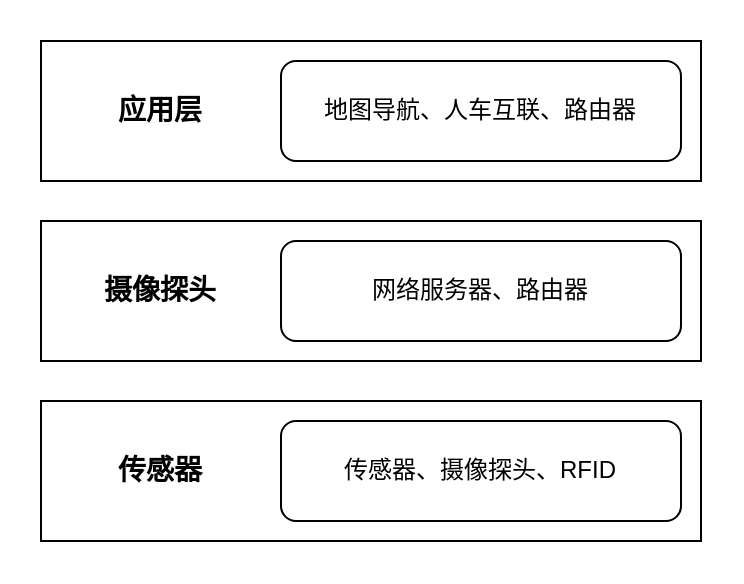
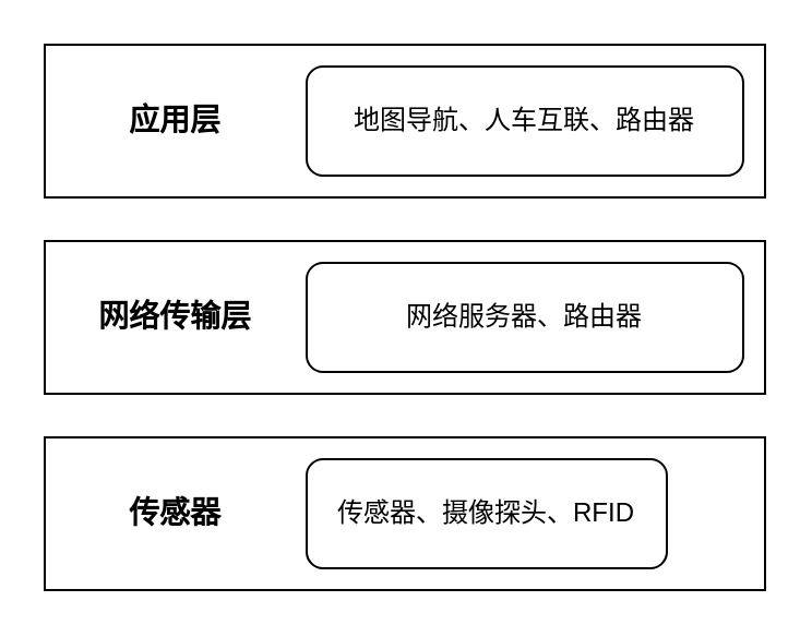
- <mxCell id="6" value="摄像探头" style="text;html=1;strokeColor=none;fillColor=none;align=center;verticalAlign=middle;whiteSpace=wrap;rounded=0;fontStyle=1;fontSize=14;" vertex="1" parent="1"><mxGeometry x="40" y="130" width="80" height="30" as="geometry" /></mxCell>
+ <mxCell id="6" value="网络传输层" style="text;html=1;strokeColor=none;fillColor=none;align=center;verticalAlign=middle;whiteSpace=wrap;rounded=0;fontStyle=1;fontSize=14;" vertex="1" parent="1"><mxGeometry x="40" y="130" width="80" height="30" as="geometry" /></mxCell>
- <mxCell id="10" value="传感器、摄像探头、RFID" style="rounded=1;whiteSpace=wrap;html=1;fillColor=none;" vertex="1" parent="1"><mxGeometry x="140" y="210" width="200" height="50" as="geometry" /></mxCell>
+ <mxCell id="10" value="传感器、摄像探头、RFID" style="rounded=1;whiteSpace=wrap;html=1;fillColor=none;" vertex="1" parent="1"><mxGeometry x="140" y="210" width="165" height="50" as="geometry" /></mxCell>
